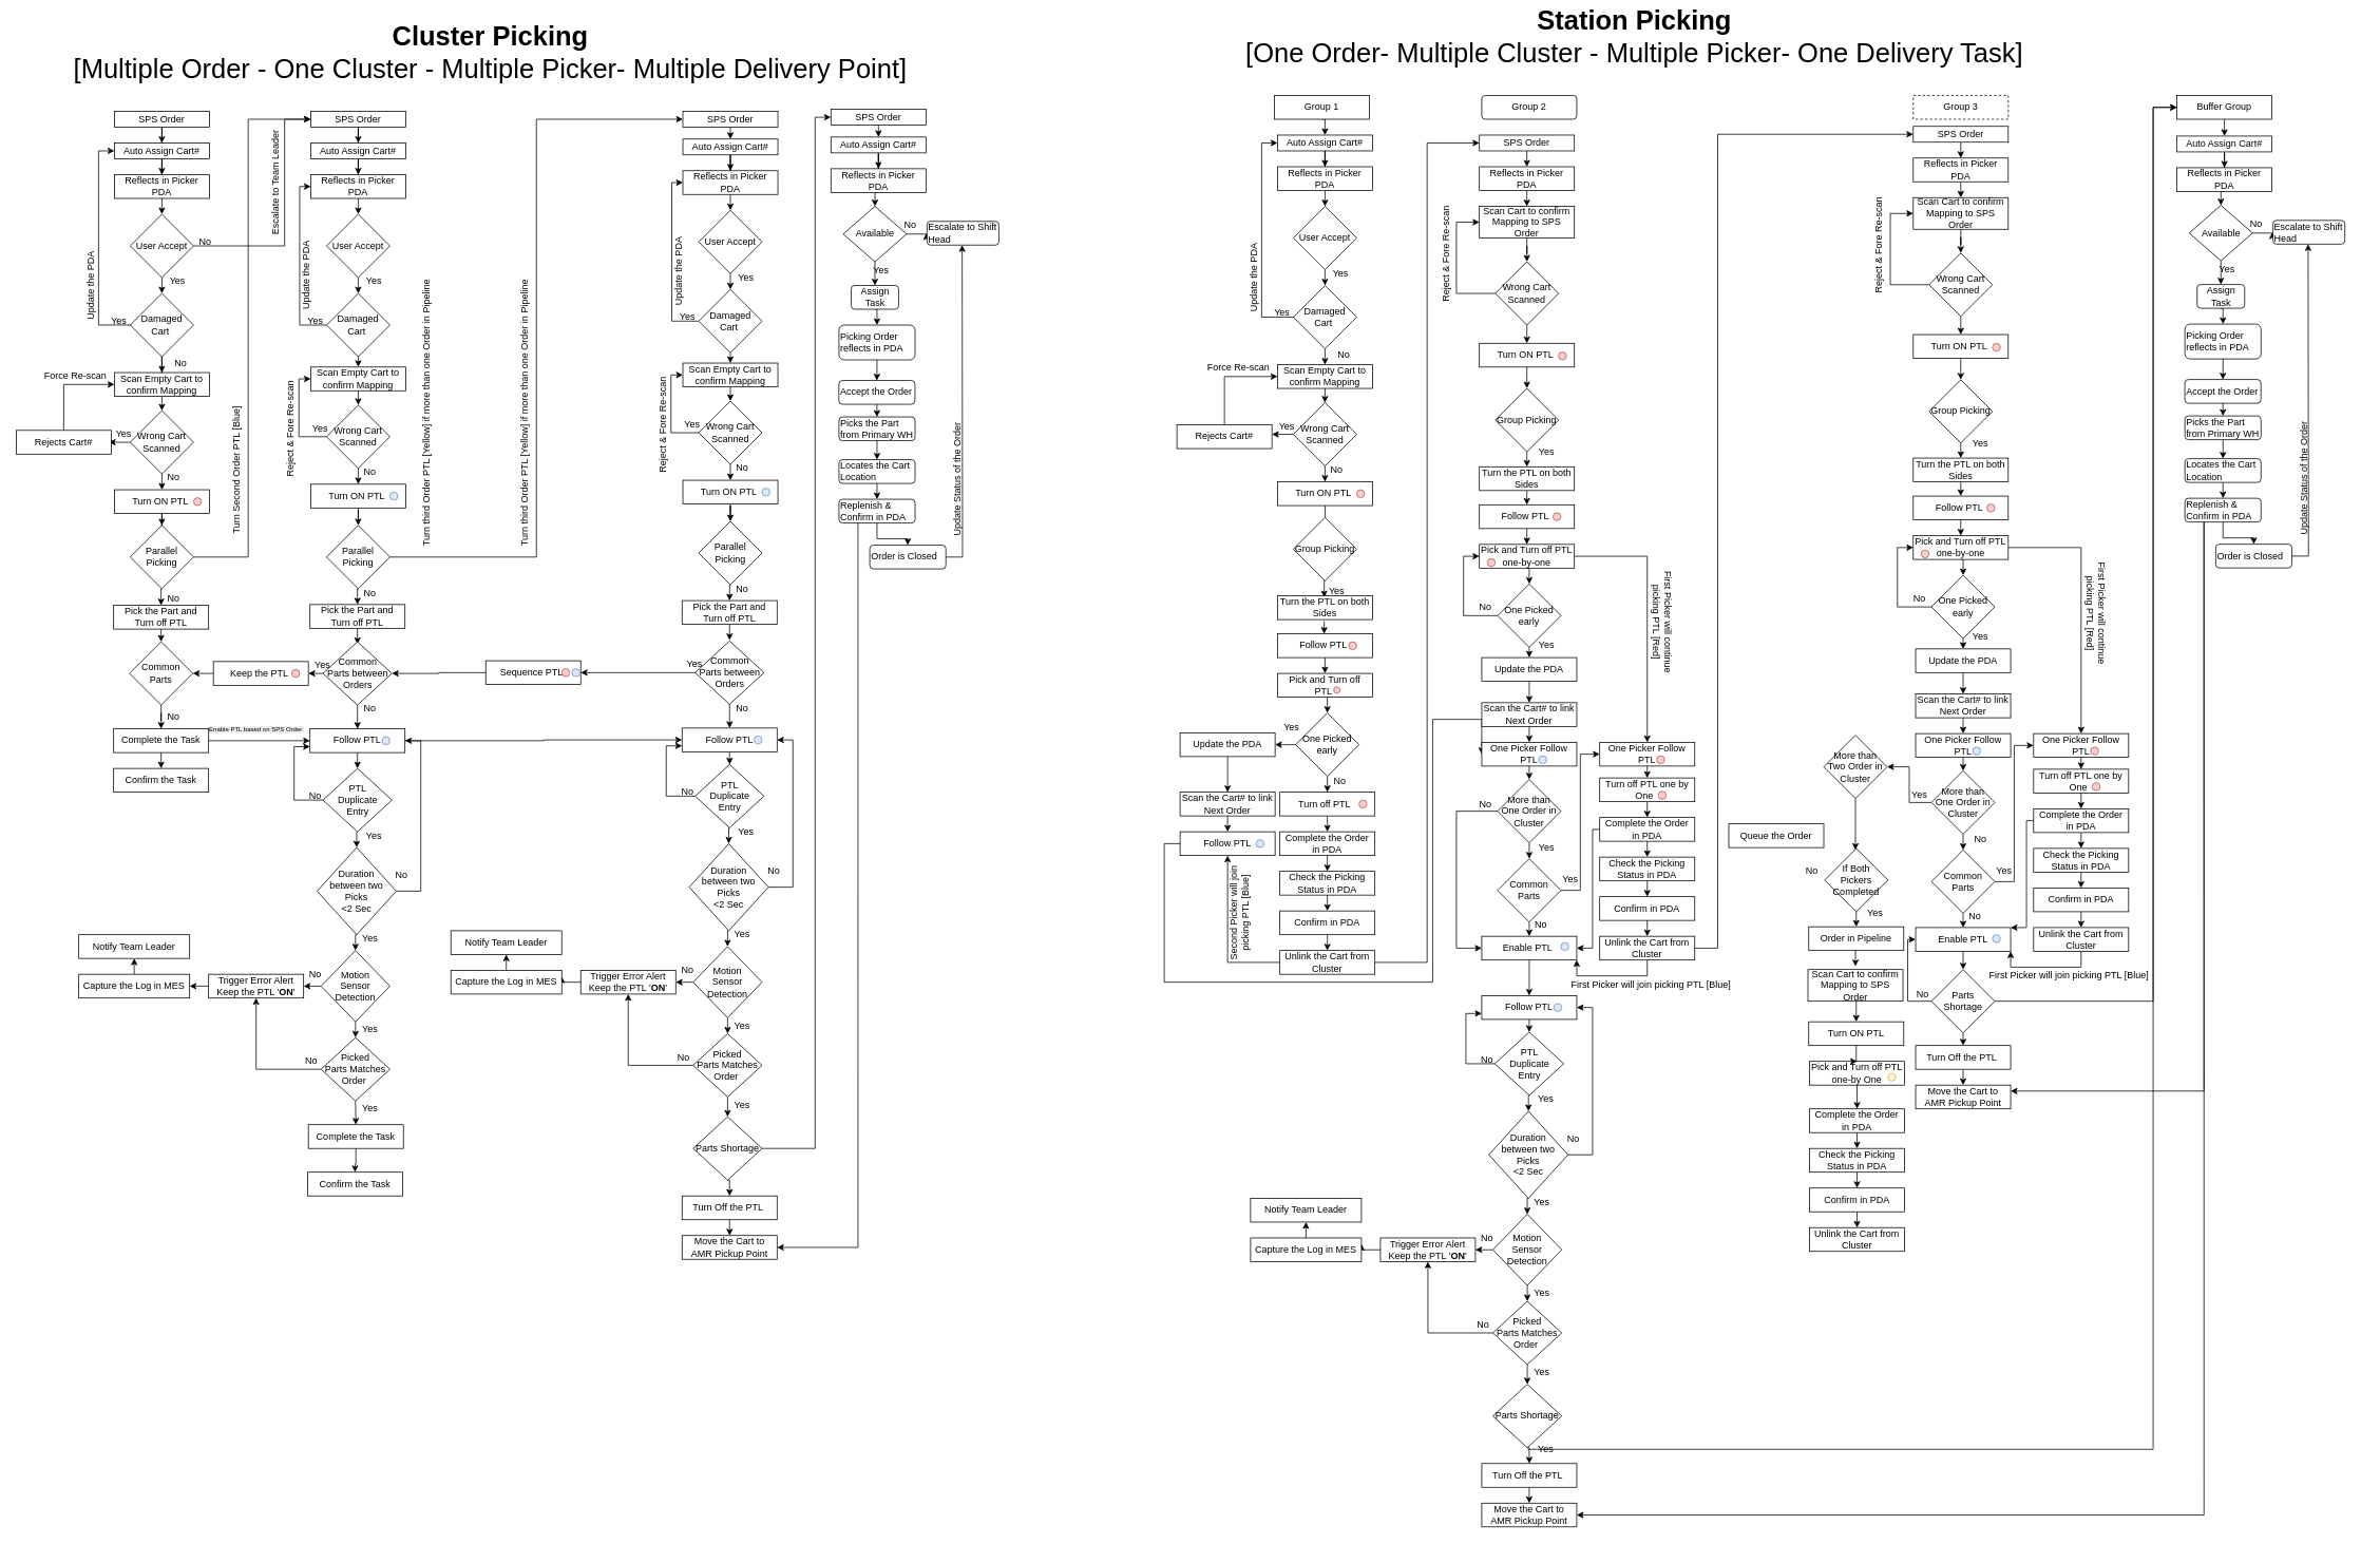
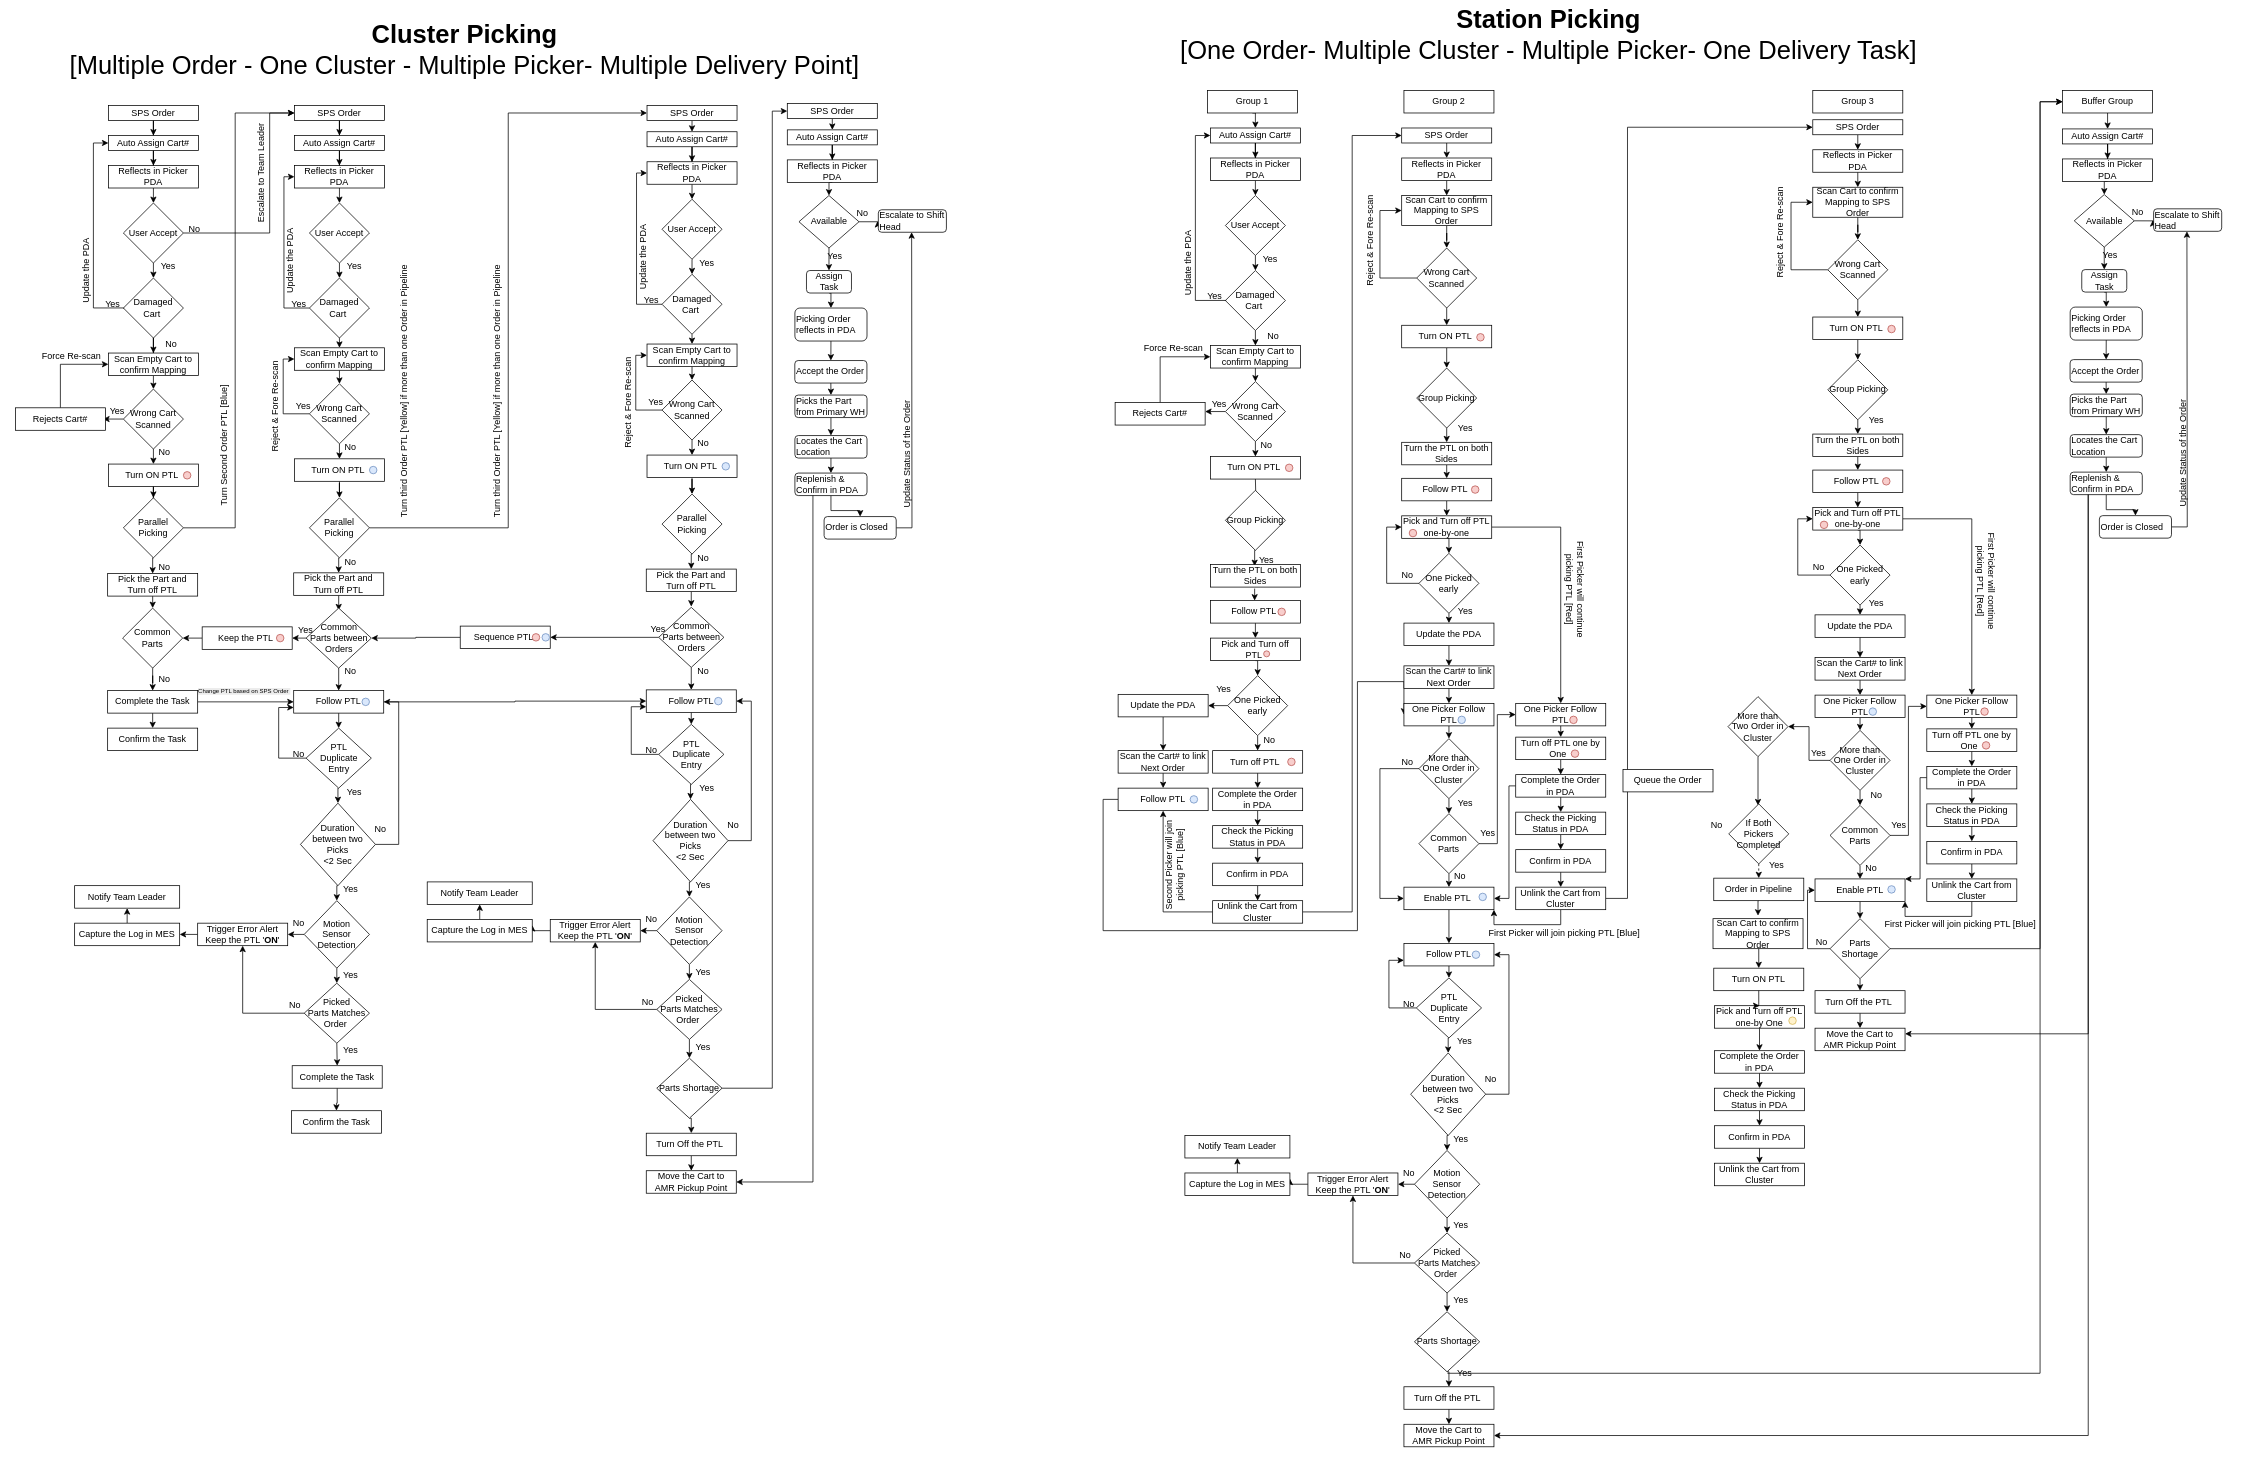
- <mxCell id="235" value="Group 2" style="whiteSpace=wrap;html=1;rounded=1;" vertex="1" parent="229"><mxGeometry x="401" width="120" height="30" as="geometry" /></mxCell>
+ <mxCell id="235" value="Group 2" style="rounded=0;whiteSpace=wrap;html=1;" vertex="1" parent="229"><mxGeometry x="401" width="120" height="30" as="geometry" /></mxCell>
- <mxCell id="236" value="Group 3" style="rounded=0;whiteSpace=wrap;html=1;dashed=1;" vertex="1" parent="229"><mxGeometry x="946" width="120" height="30" as="geometry" /></mxCell>
+ <mxCell id="236" value="Group 3" style="rounded=0;whiteSpace=wrap;html=1;" vertex="1" parent="229"><mxGeometry x="946" width="120" height="30" as="geometry" /></mxCell>
- <mxCell id="5" value="&lt;span style=&quot;color: rgb(0, 0, 0); font-family: Helvetica; font-style: normal; font-variant-ligatures: normal; font-variant-caps: normal; font-weight: 400; letter-spacing: normal; orphans: 2; text-align: center; text-indent: 0px; text-transform: none; widows: 2; word-spacing: 0px; -webkit-text-stroke-width: 0px; white-space: normal; background-color: rgb(236, 236, 236); text-decoration-thickness: initial; text-decoration-style: initial; text-decoration-color: initial; float: none; display: inline !important;&quot;&gt;Enable PTL based on SPS Order&amp;nbsp;&lt;/span&gt;" style="text;whiteSpace=wrap;html=1;fontSize=8;" vertex="1" parent="4"><mxGeometry x="242" y="772.5" width="126" height="20" as="geometry" /></mxCell>
+ <mxCell id="5" value="&lt;span style=&quot;color: rgb(0, 0, 0); font-family: Helvetica; font-style: normal; font-variant-ligatures: normal; font-variant-caps: normal; font-weight: 400; letter-spacing: normal; orphans: 2; text-align: center; text-indent: 0px; text-transform: none; widows: 2; word-spacing: 0px; -webkit-text-stroke-width: 0px; white-space: normal; background-color: rgb(236, 236, 236); text-decoration-thickness: initial; text-decoration-style: initial; text-decoration-color: initial; float: none; display: inline !important;&quot;&gt;Change PTL based on SPS Order&amp;nbsp;&lt;/span&gt;" style="text;whiteSpace=wrap;html=1;fontSize=8;" vertex="1" parent="4"><mxGeometry x="242" y="772.5" width="126" height="20" as="geometry" /></mxCell>
- <mxCell id="444" value="Queue the Order" style="rounded=0;whiteSpace=wrap;html=1;" vertex="1" parent="229"><mxGeometry x="713" y="920" width="120" height="30" as="geometry" /></mxCell>
+ <mxCell id="444" value="Queue the Order" style="rounded=0;whiteSpace=wrap;html=1;" vertex="1" parent="229"><mxGeometry x="693" y="905" width="120" height="30" as="geometry" /></mxCell>
- <mxCell id="439" style="edgeStyle=orthogonalEdgeStyle;rounded=0;orthogonalLoop=1;jettySize=auto;html=1;exitX=0.5;exitY=1;exitDx=0;exitDy=0;entryX=0.5;entryY=0;entryDx=0;entryDy=0;" edge="1" parent="229" source="440" target="442"><mxGeometry relative="1" as="geometry" /></mxCell>
+ <mxCell id="439" style="edgeStyle=orthogonalEdgeStyle;rounded=0;orthogonalLoop=1;jettySize=auto;html=1;exitX=0.5;exitY=1;exitDx=0;exitDy=0;entryX=0.5;entryY=0;entryDx=0;entryDy=0;dashed=1;" edge="1" parent="229" source="440" target="442"><mxGeometry relative="1" as="geometry" /></mxCell>
